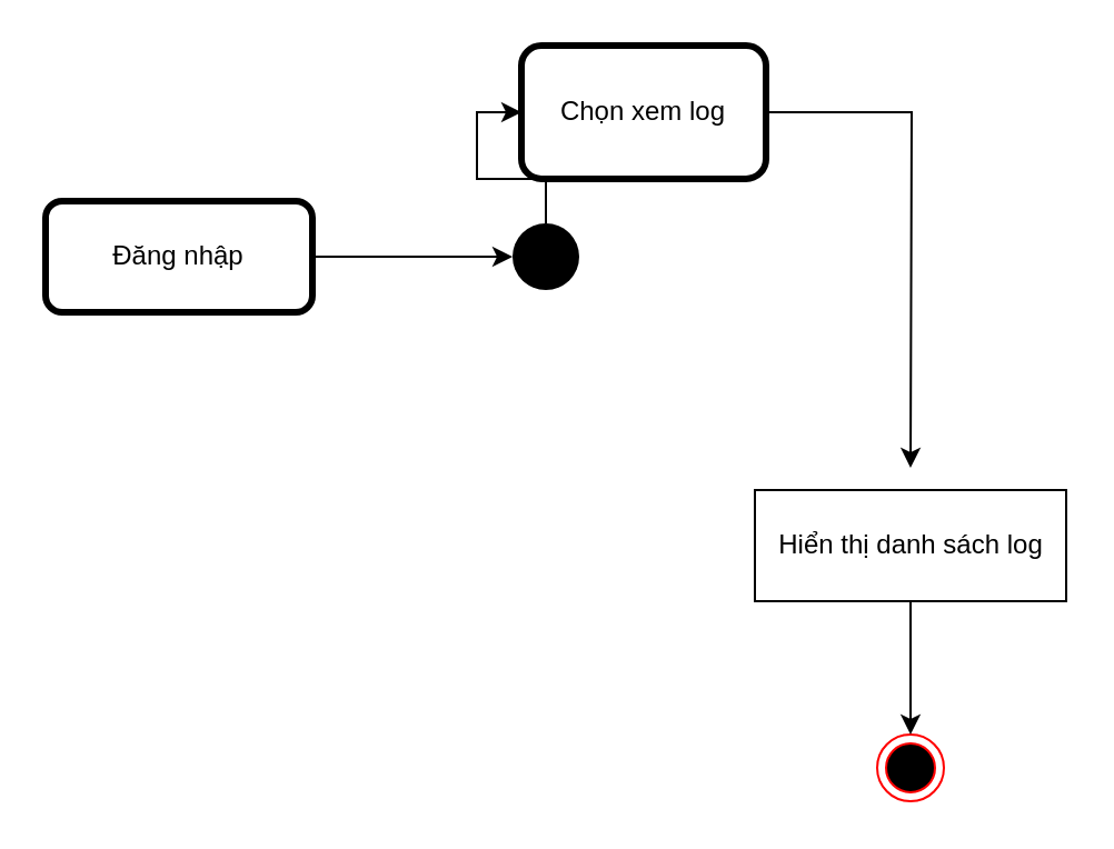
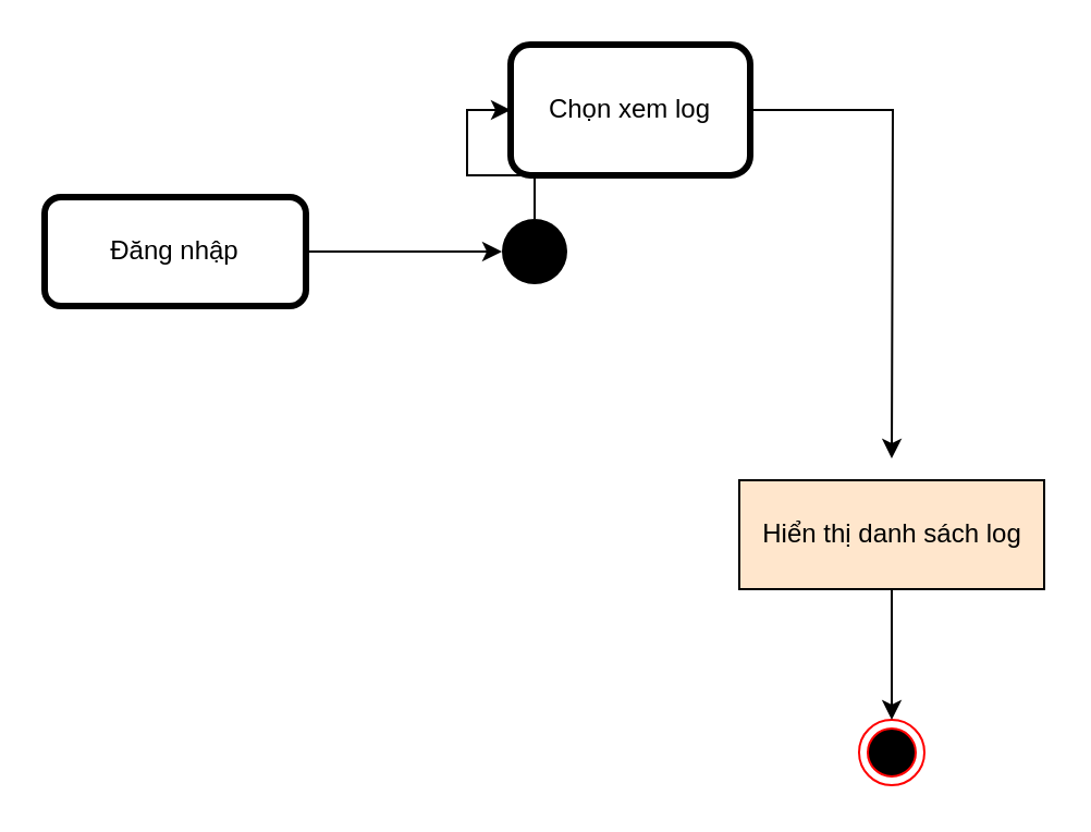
- <mxCell id="10" value="Hiển thị danh sách log" style="html=1;dashed=0;whitespace=wrap;" vertex="1" parent="1"><mxGeometry x="339" y="220" width="140" height="50" as="geometry" /></mxCell>
+ <mxCell id="10" value="Hiển thị danh sách log" style="html=1;dashed=0;whitespace=wrap;fillColor=#ffe6cc;" vertex="1" parent="1"><mxGeometry x="339" y="220" width="140" height="50" as="geometry" /></mxCell>
